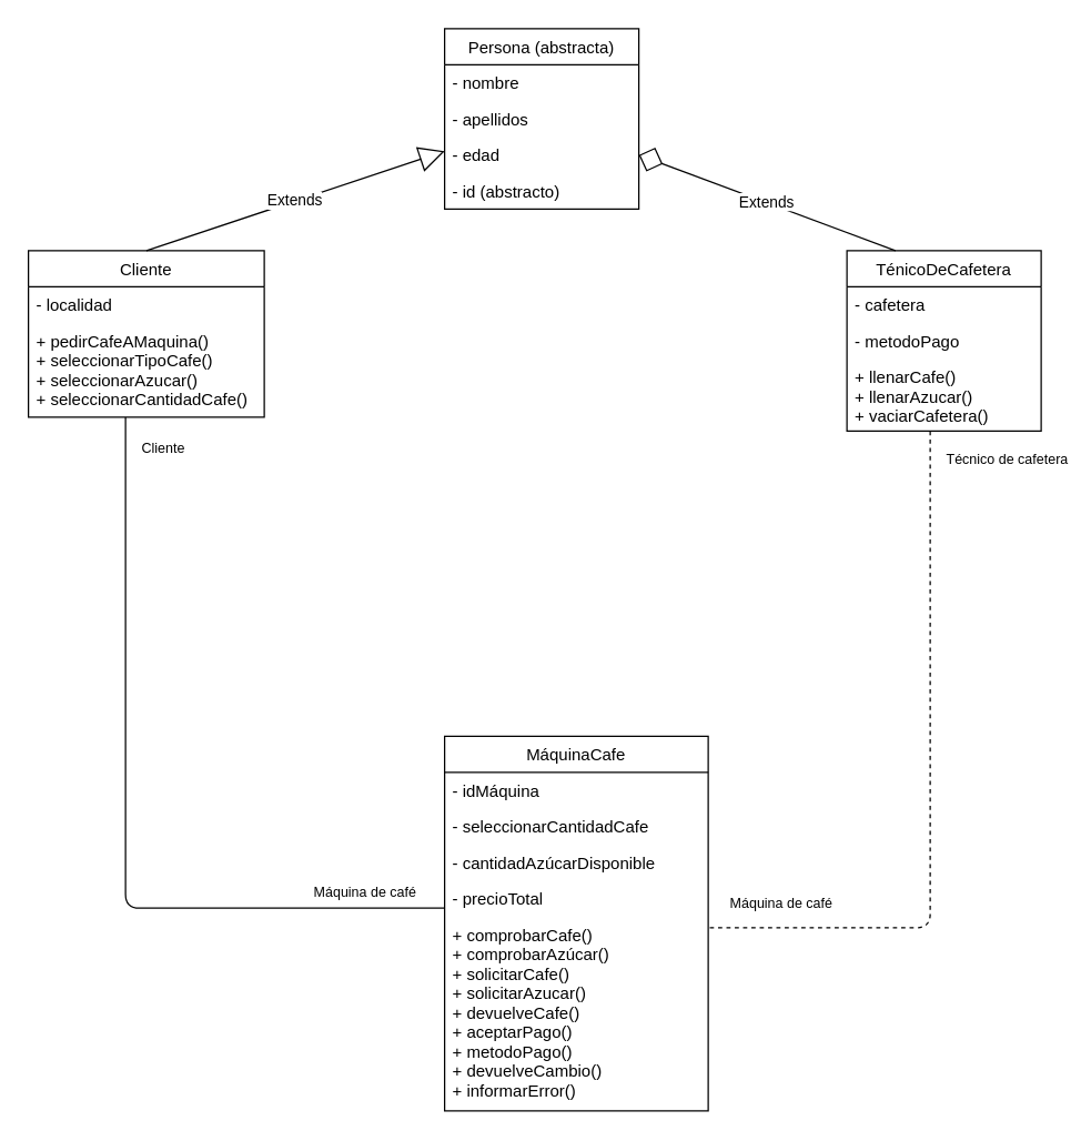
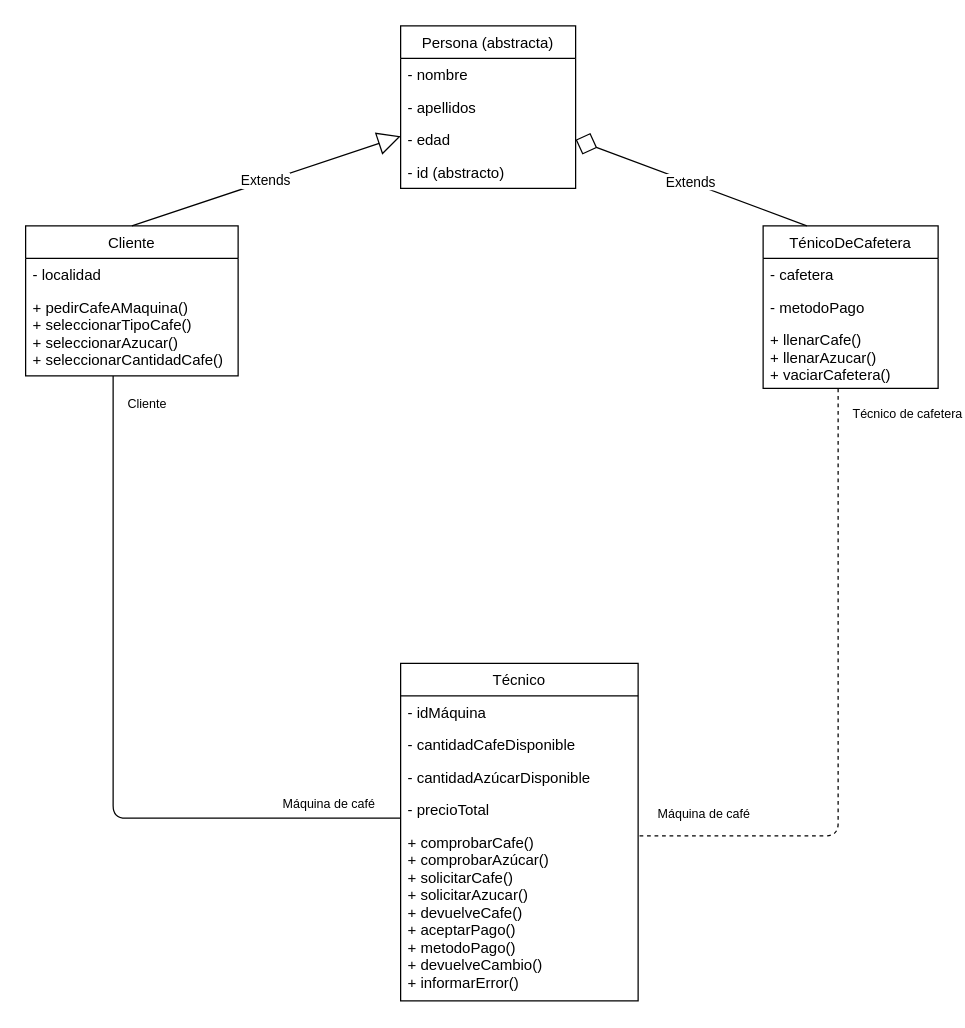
- <mxCell id="22" value="MáquinaCafe" style="swimlane;fontStyle=0;childLayout=stackLayout;horizontal=1;startSize=26;fillColor=none;horizontalStack=0;resizeParent=1;resizeParentMax=0;resizeLast=0;collapsible=1;marginBottom=0;" parent="1" vertex="1"><mxGeometry x="320" y="530" width="190" height="270" as="geometry" /></mxCell>
+ <mxCell id="22" value="Técnico" style="swimlane;fontStyle=0;childLayout=stackLayout;horizontal=1;startSize=26;fillColor=none;horizontalStack=0;resizeParent=1;resizeParentMax=0;resizeLast=0;collapsible=1;marginBottom=0;" parent="1" vertex="1"><mxGeometry x="320" y="530" width="190" height="270" as="geometry" /></mxCell>
- <mxCell id="24" value="- seleccionarCantidadCafe" style="text;strokeColor=none;fillColor=none;align=left;verticalAlign=top;spacingLeft=4;spacingRight=4;overflow=hidden;rotatable=0;points=[[0,0.5],[1,0.5]];portConstraint=eastwest;" parent="22" vertex="1"><mxGeometry y="52" width="190" height="26" as="geometry" /></mxCell>
+ <mxCell id="24" value="- cantidadCafeDisponible" style="text;strokeColor=none;fillColor=none;align=left;verticalAlign=top;spacingLeft=4;spacingRight=4;overflow=hidden;rotatable=0;points=[[0,0.5],[1,0.5]];portConstraint=eastwest;" parent="22" vertex="1"><mxGeometry y="52" width="190" height="26" as="geometry" /></mxCell>
